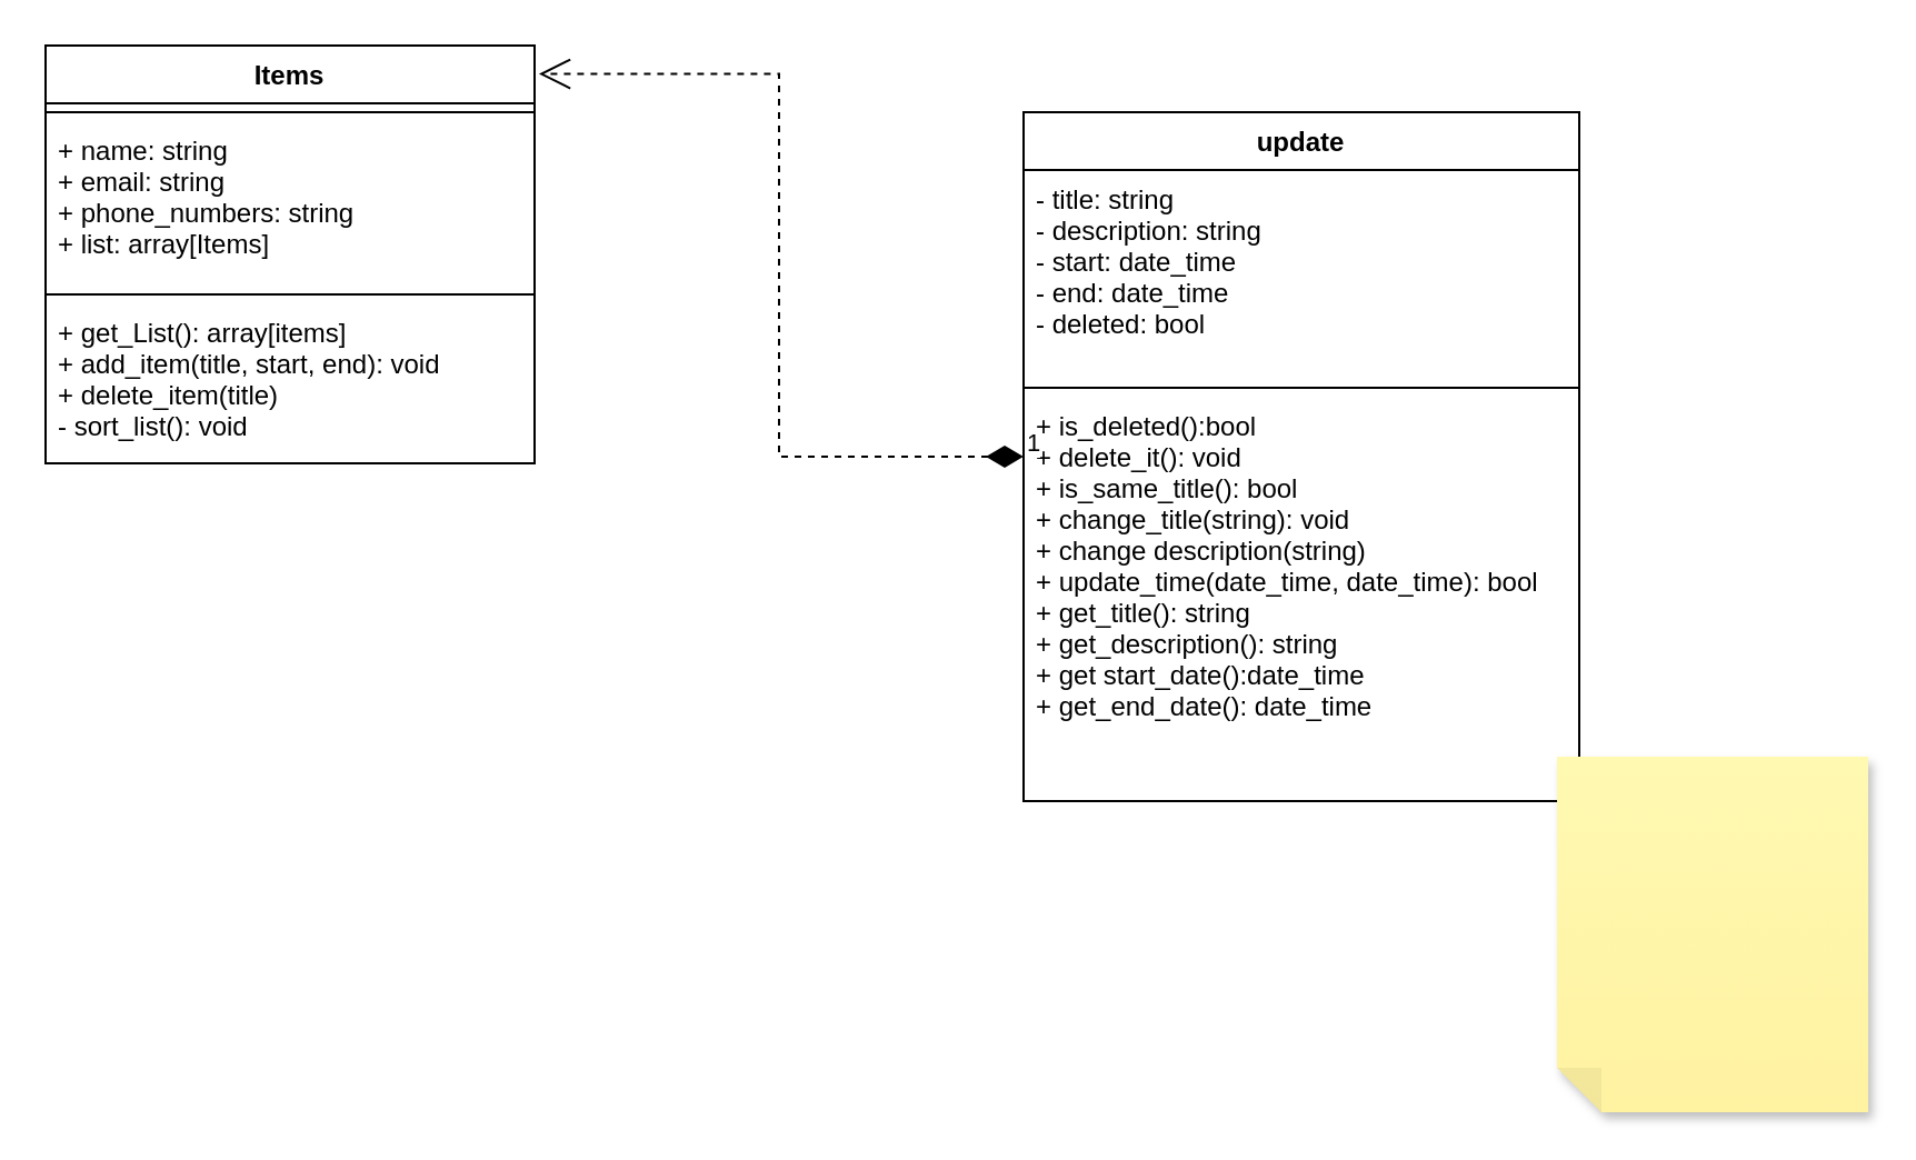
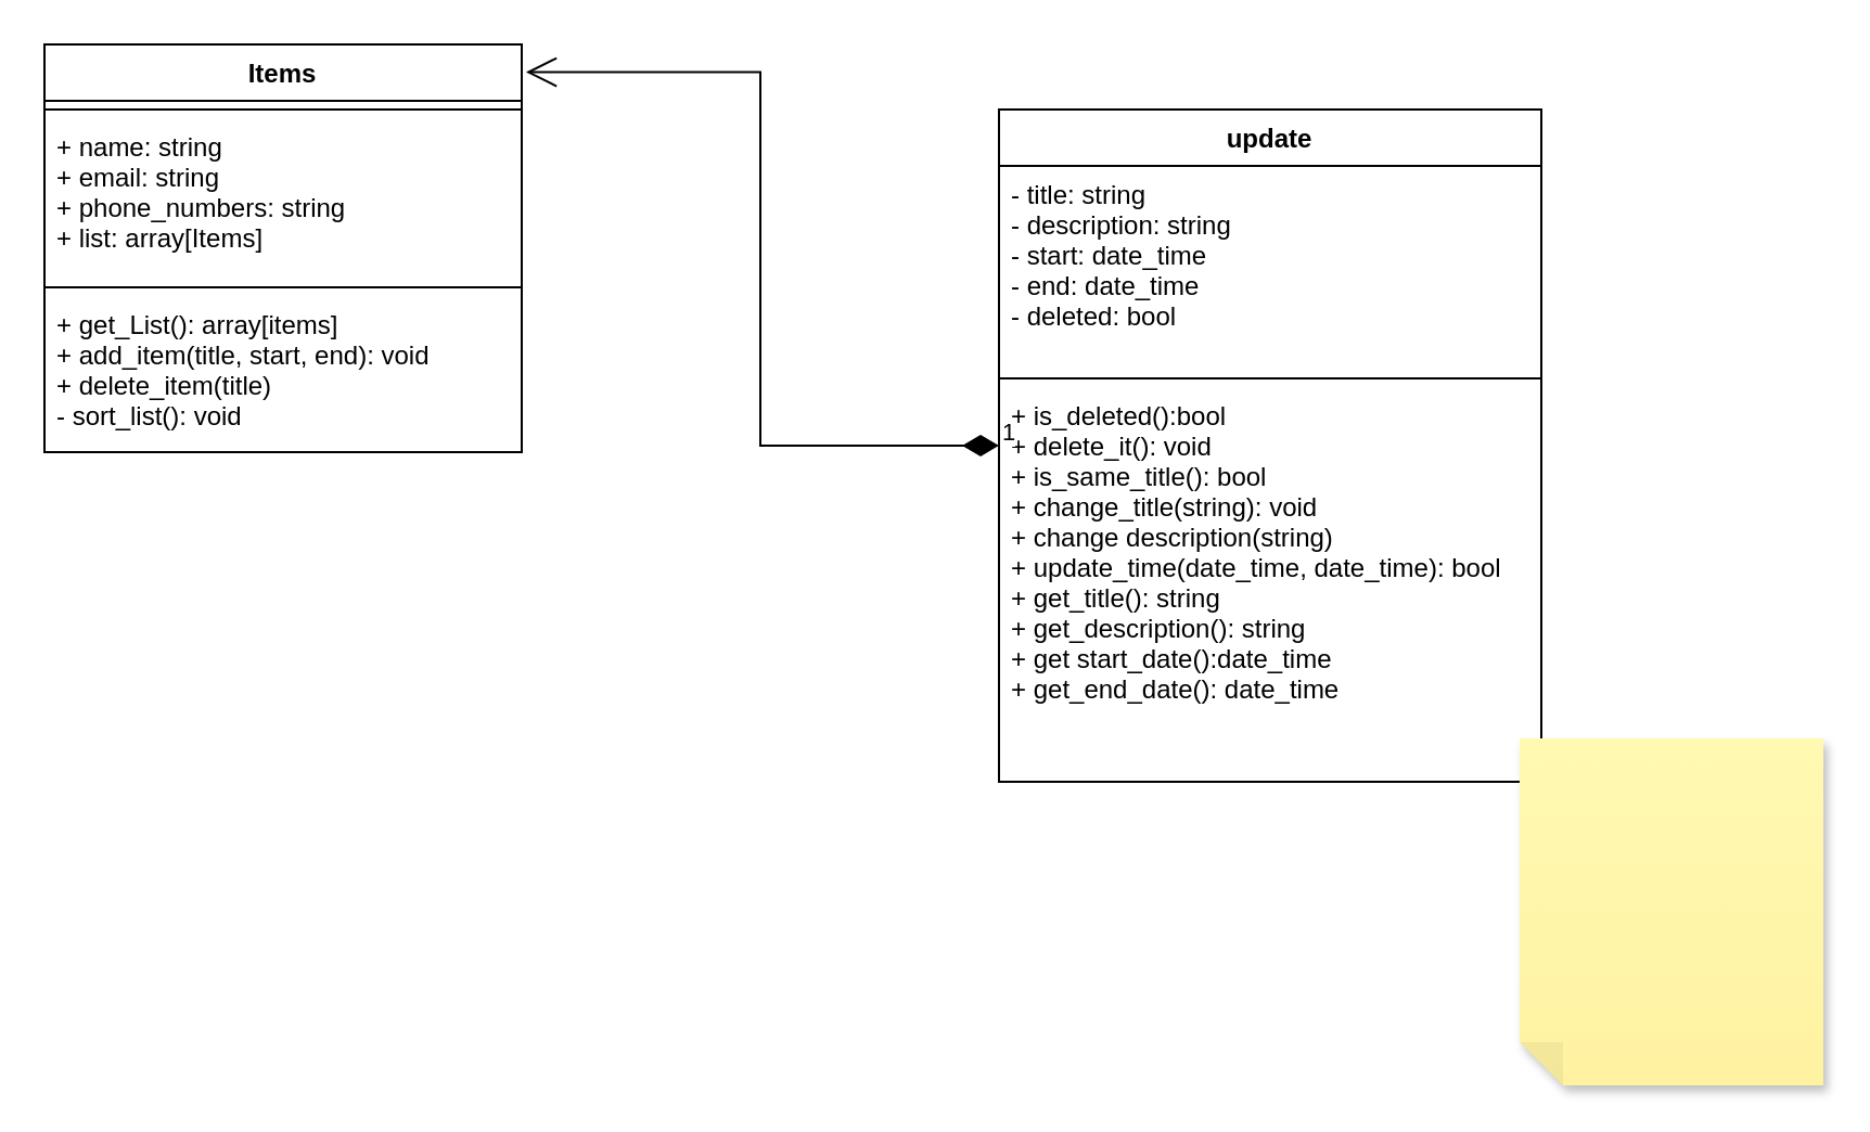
- <mxCell id="11" value="1" style="endArrow=open;html=1;endSize=12;startArrow=diamondThin;startSize=14;startFill=1;edgeStyle=orthogonalEdgeStyle;align=left;verticalAlign=bottom;rounded=0;entryX=1.009;entryY=0.068;entryDx=0;entryDy=0;entryPerimeter=0;dashed=1;" parent="1" source="7" target="2" edge="1"><mxGeometry x="-1" y="3" relative="1" as="geometry"><mxPoint x="290" y="310" as="sourcePoint" /><mxPoint x="450" y="310" as="targetPoint" /></mxGeometry></mxCell>
+ <mxCell id="11" value="1" style="endArrow=open;html=1;endSize=12;startArrow=diamondThin;startSize=14;startFill=1;edgeStyle=orthogonalEdgeStyle;align=left;verticalAlign=bottom;rounded=0;entryX=1.009;entryY=0.068;entryDx=0;entryDy=0;entryPerimeter=0;" parent="1" source="7" target="2" edge="1"><mxGeometry x="-1" y="3" relative="1" as="geometry"><mxPoint x="290" y="310" as="sourcePoint" /><mxPoint x="450" y="310" as="targetPoint" /></mxGeometry></mxCell>
